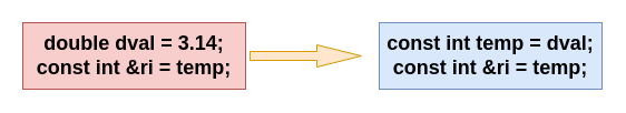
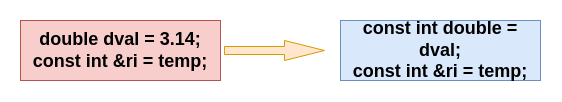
- <mxCell id="4" value="const int temp = dval;&lt;br style=&quot;font-size: 18px&quot;&gt;const int &amp;amp;ri = temp;" style="text;html=1;strokeColor=#6c8ebf;fillColor=#dae8fc;align=center;verticalAlign=middle;whiteSpace=wrap;rounded=0;fontStyle=1;fontSize=18;" parent="1" vertex="1"><mxGeometry x="340" y="20" width="200" height="60" as="geometry" /></mxCell>
+ <mxCell id="4" value="const int double = dval;&lt;br style=&quot;font-size: 18px&quot;&gt;const int &amp;amp;ri = temp;" style="text;html=1;strokeColor=#6c8ebf;fillColor=#dae8fc;align=center;verticalAlign=middle;whiteSpace=wrap;rounded=0;fontStyle=1;fontSize=18;" parent="1" vertex="1"><mxGeometry x="340" y="20" width="200" height="60" as="geometry" /></mxCell>
